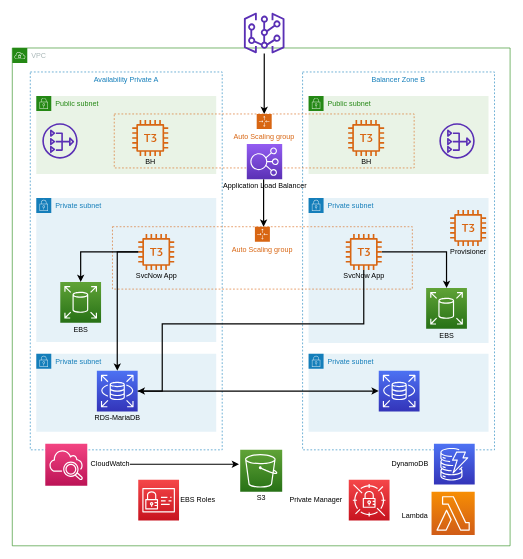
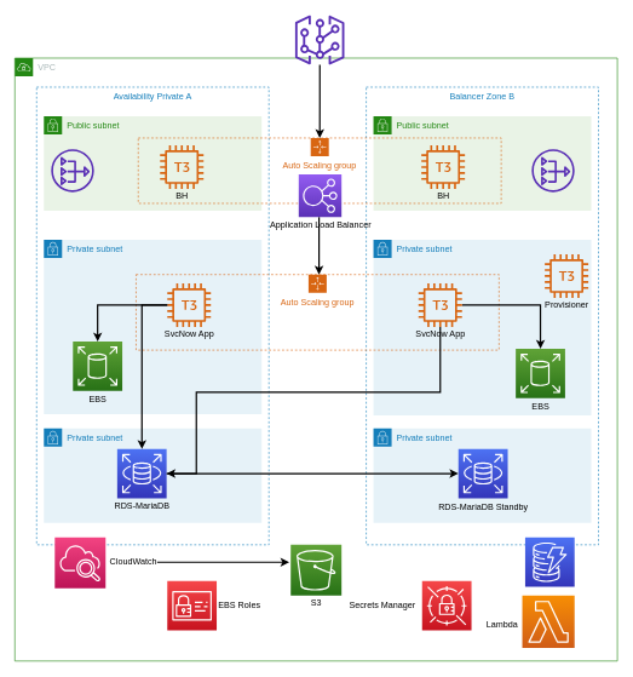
+ <mxCell id="47" value="RDS-MariaDB Standby" style="text;html=1;align=center;verticalAlign=middle;resizable=0;points=[];autosize=1;" vertex="1" parent="45"><mxGeometry y="70" width="140" height="20" as="geometry" /></mxCell>
- <mxCell id="60" value="DynamoDB" style="text;html=1;align=center;verticalAlign=middle;resizable=0;points=[];autosize=1;" vertex="1" parent="58"><mxGeometry y="24" width="80" height="20" as="geometry" /></mxCell>
- <mxCell id="57" value="Private Manager" style="text;html=1;align=center;verticalAlign=middle;resizable=0;points=[];autosize=1;" vertex="1" parent="55"><mxGeometry y="24" width="110" height="20" as="geometry" /></mxCell>
+ <mxCell id="57" value="Secrets Manager" style="text;html=1;align=center;verticalAlign=middle;resizable=0;points=[];autosize=1;" vertex="1" parent="55"><mxGeometry y="24" width="110" height="20" as="geometry" /></mxCell>
